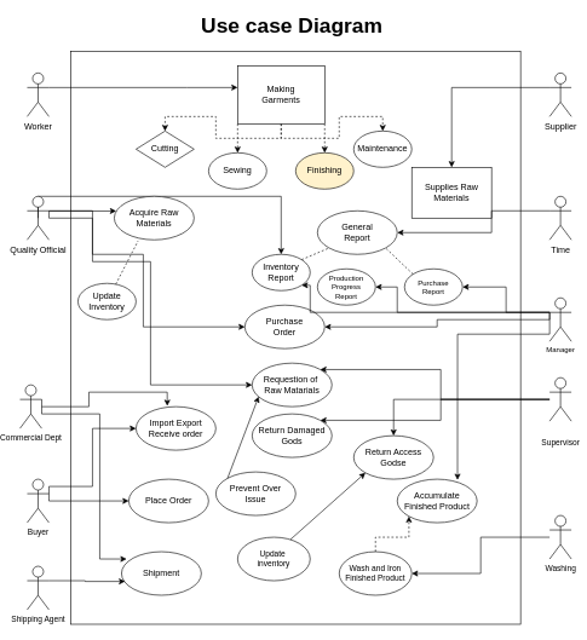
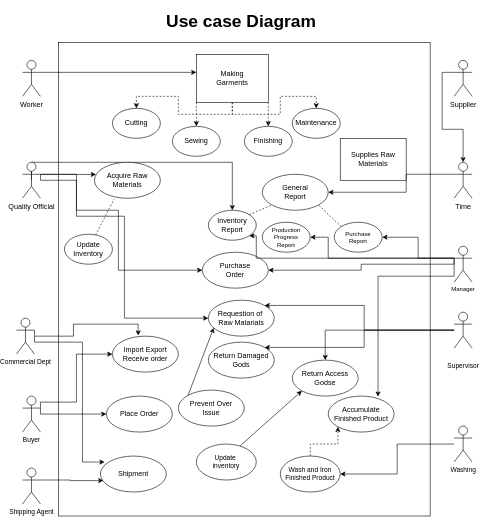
- <mxCell id="14" style="edgeStyle=orthogonalEdgeStyle;rounded=0;orthogonalLoop=1;jettySize=auto;html=1;entryX=0.5;entryY=0;entryDx=0;entryDy=0;fontFamily=Helvetica;fontSize=12;fontColor=default;exitX=0;exitY=0.333;exitDx=0;exitDy=0;exitPerimeter=0;" edge="1" parent="1" source="15" target="16"><mxGeometry relative="1" as="geometry" /></mxCell>
+ <mxCell id="14" style="edgeStyle=orthogonalEdgeStyle;rounded=0;orthogonalLoop=1;jettySize=auto;html=1;fontFamily=Helvetica;fontSize=12;fontColor=default;exitX=0;exitY=0.333;exitDx=0;exitDy=0;exitPerimeter=0;" edge="1" parent="1" source="15" target="26"><mxGeometry relative="1" as="geometry" /></mxCell>
- <mxCell id="10" value="Cutting" style="rhombus;whiteSpace=wrap;html=1;" vertex="1" parent="1"><mxGeometry x="180" y="180" width="80" height="50" as="geometry" /></mxCell>
+ <mxCell id="10" value="Cutting" style="ellipse;whiteSpace=wrap;html=1;" vertex="1" parent="1"><mxGeometry x="180" y="180" width="80" height="50" as="geometry" /></mxCell>
- <mxCell id="12" value="Finishing" style="ellipse;whiteSpace=wrap;html=1;fillColor=#fff2cc;" vertex="1" parent="1"><mxGeometry x="400" y="210" width="80" height="50" as="geometry" /></mxCell>
+ <mxCell id="12" value="Finishing" style="ellipse;whiteSpace=wrap;html=1;" vertex="1" parent="1"><mxGeometry x="400" y="210" width="80" height="50" as="geometry" /></mxCell>
